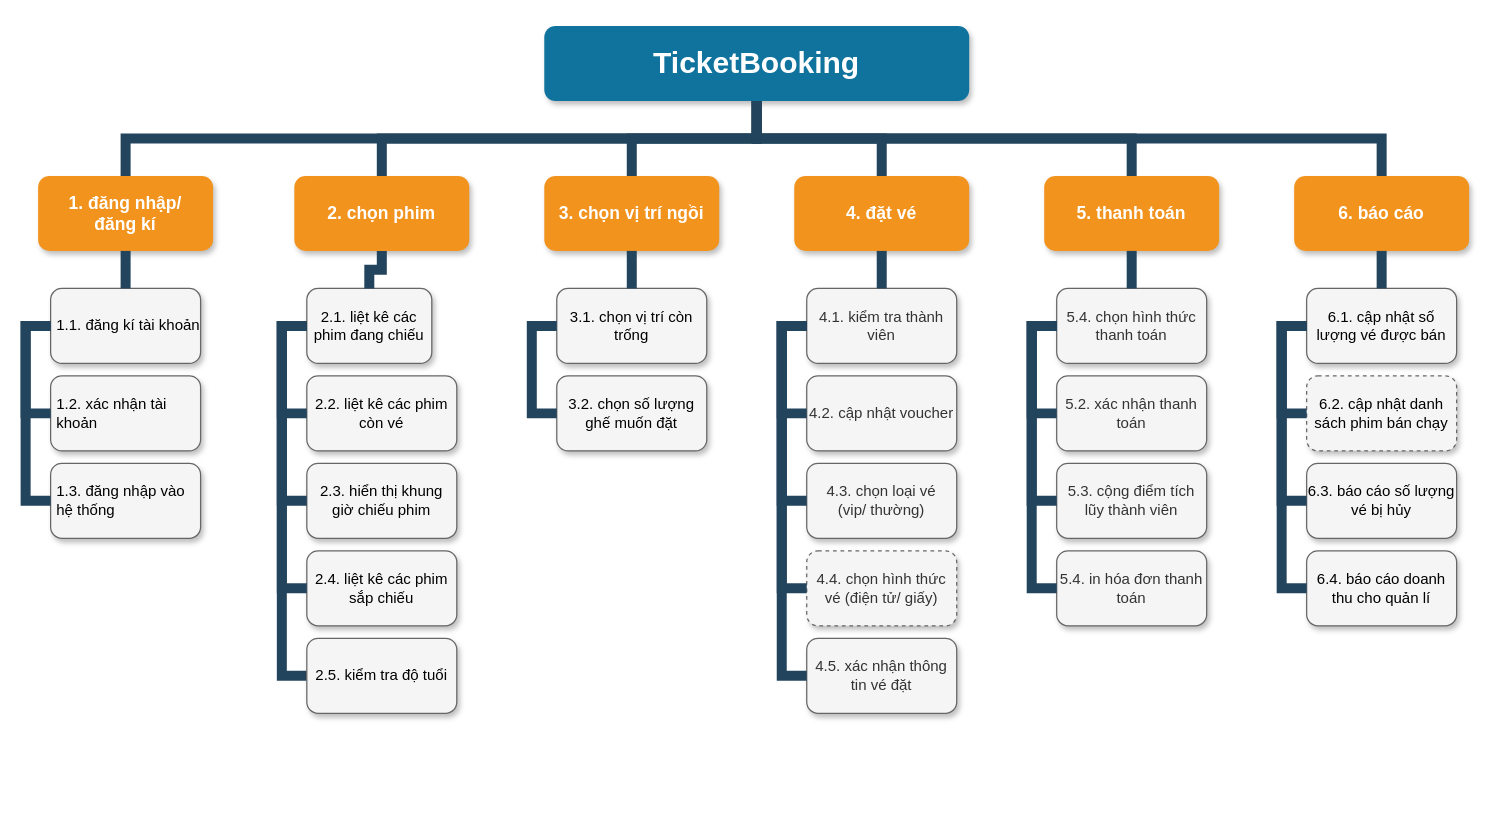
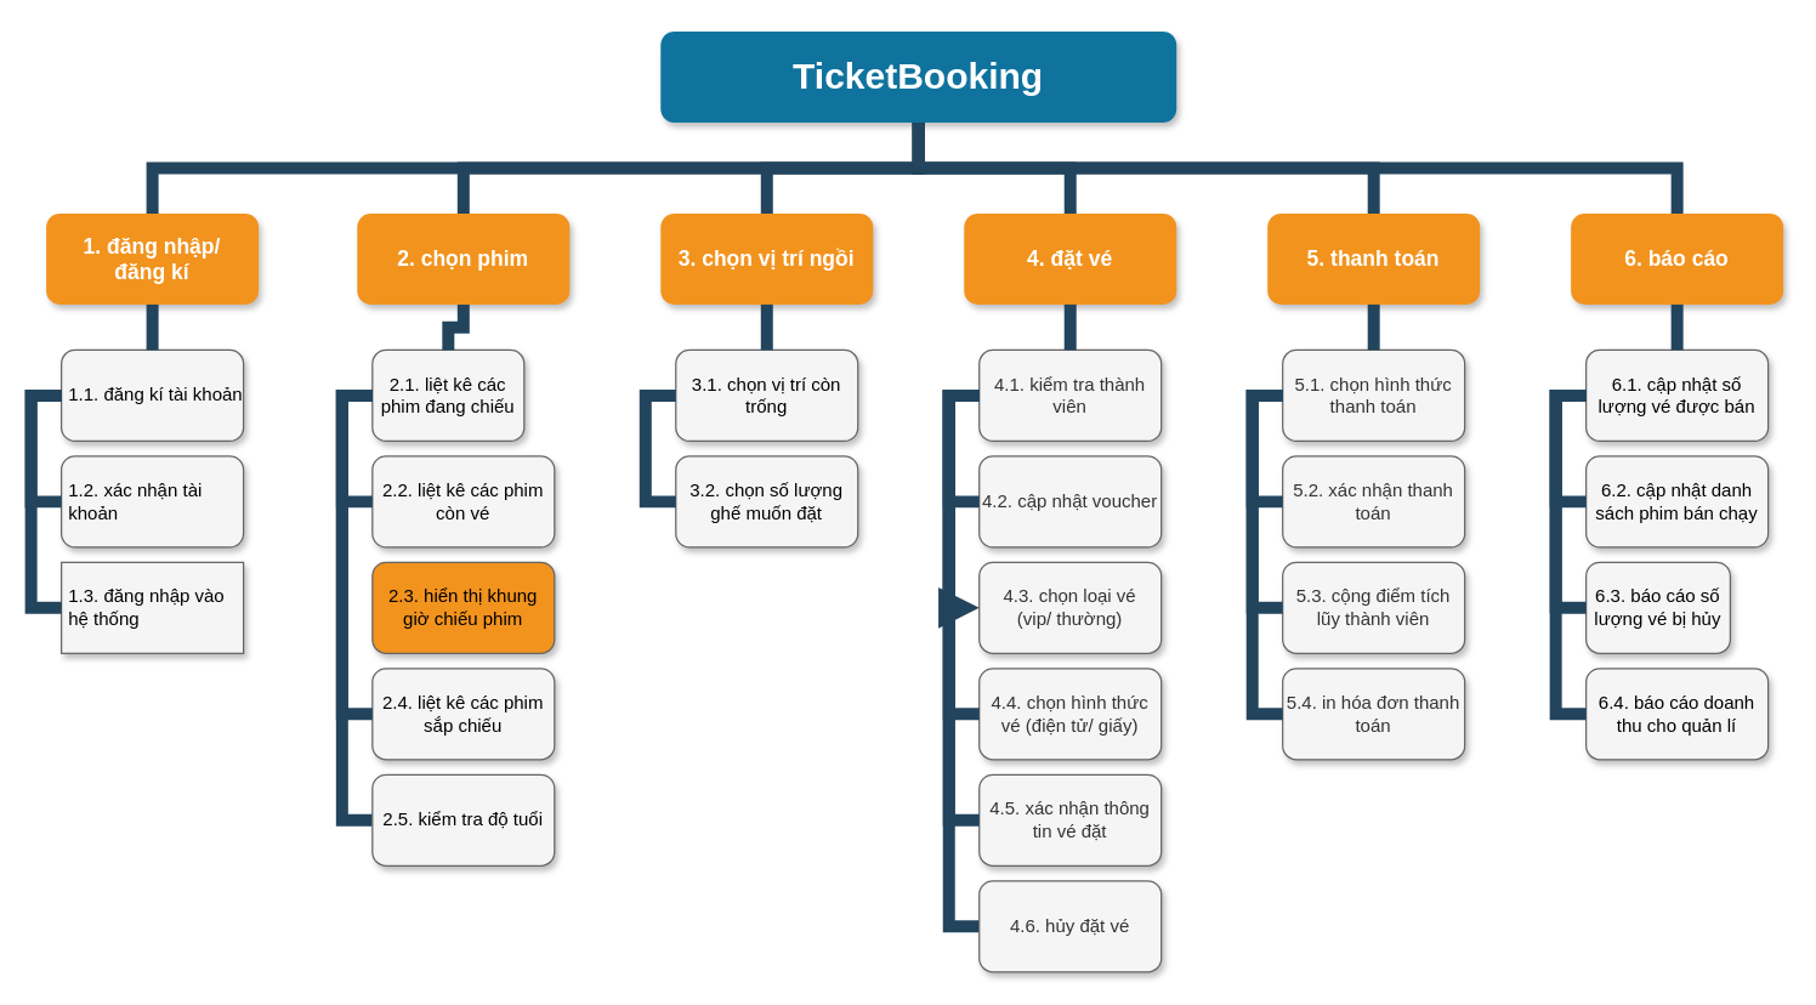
- <mxCell id="24" value="5.4. chọn hình thức thanh toán" style="whiteSpace=wrap;rounded=1;fillColor=#f5f5f5;strokeColor=#666666;shadow=1;fontColor=#333333;" parent="1" vertex="1"><mxGeometry x="845" y="230" width="120" height="60" as="geometry" /></mxCell>
+ <mxCell id="24" value="5.1. chọn hình thức thanh toán" style="whiteSpace=wrap;rounded=1;fillColor=#f5f5f5;strokeColor=#666666;shadow=1;fontColor=#333333;" parent="1" vertex="1"><mxGeometry x="845" y="230" width="120" height="60" as="geometry" /></mxCell>
- <mxCell id="10" value="6.2. cập nhật danh sách phim bán chạy" style="whiteSpace=wrap;rounded=1;fillColor=#f5f5f5;strokeColor=#666666;shadow=1;fontStyle=0;dashed=1;" parent="1" vertex="1"><mxGeometry x="1045" y="300" width="120" height="60" as="geometry" /></mxCell>
+ <mxCell id="10" value="6.2. cập nhật danh sách phim bán chạy" style="whiteSpace=wrap;rounded=1;fillColor=#f5f5f5;strokeColor=#666666;shadow=1;fontStyle=0" parent="1" vertex="1"><mxGeometry x="1045" y="300" width="120" height="60" as="geometry" /></mxCell>
- <mxCell id="57" value="1.3. đăng nhập vào hệ thống" style="whiteSpace=wrap;rounded=1;fillColor=#f5f5f5;strokeColor=#666666;shadow=1;fontStyle=0;align=left;spacingLeft=3;" parent="1" vertex="1"><mxGeometry x="40" y="370" width="120" height="60" as="geometry" /></mxCell>
+ <mxCell id="57" value="1.3. đăng nhập vào hệ thống" style="whiteSpace=wrap;fillColor=#f5f5f5;strokeColor=#666666;shadow=1;fontStyle=0;align=left;spacingLeft=3;rounded=0;" parent="1" vertex="1"><mxGeometry x="40" y="370" width="120" height="60" as="geometry" /></mxCell>
- <mxCell id="51" value="" style="edgeStyle=elbowEdgeStyle;elbow=horizontal;rounded=0;fontColor=#000000;endArrow=none;endFill=0;strokeWidth=8;strokeColor=#23445D;" parent="1" source="46" target="48" edge="1"><mxGeometry width="100" height="100" relative="1" as="geometry"><mxPoint x="235" y="260" as="sourcePoint" /><mxPoint x="235" y="440" as="targetPoint" /><Array as="points"><mxPoint x="225" y="350" /></Array></mxGeometry></mxCell>
- <mxCell id="48" value="2.3. hiển thị khung giờ chiếu phim" style="whiteSpace=wrap;rounded=1;fillColor=#f5f5f5;strokeColor=#666666;shadow=1;fontStyle=0" parent="1" vertex="1"><mxGeometry x="245" y="370" width="120" height="60" as="geometry" /></mxCell>
+ <mxCell id="48" value="2.3. hiển thị khung giờ chiếu phim" style="whiteSpace=wrap;rounded=1;fillColor=#f2931e;strokeColor=#666666;shadow=1;fontStyle=0;" parent="1" vertex="1"><mxGeometry x="245" y="370" width="120" height="60" as="geometry" /></mxCell>
- <mxCell id="38" value="" style="edgeStyle=elbowEdgeStyle;elbow=horizontal;rounded=0;fontColor=#000000;endArrow=none;endFill=0;strokeWidth=8;strokeColor=#23445D;" parent="1" source="33" target="35" edge="1"><mxGeometry width="100" height="100" relative="1" as="geometry"><mxPoint x="635" y="260" as="sourcePoint" /><mxPoint x="635" y="440" as="targetPoint" /><Array as="points"><mxPoint x="625" y="350" /></Array></mxGeometry></mxCell>
+ <mxCell id="38" value="" style="edgeStyle=elbowEdgeStyle;elbow=horizontal;rounded=0;fontColor=#000000;endArrow=block;endFill=0;strokeWidth=8;strokeColor=#23445D;" parent="1" source="33" target="35" edge="1"><mxGeometry width="100" height="100" relative="1" as="geometry"><mxPoint x="635" y="260" as="sourcePoint" /><mxPoint x="635" y="440" as="targetPoint" /><Array as="points"><mxPoint x="625" y="350" /></Array></mxGeometry></mxCell>
- <mxCell id="11" value="6.3. báo cáo số lượng vé bị hủy" style="whiteSpace=wrap;rounded=1;fillColor=#f5f5f5;strokeColor=#666666;shadow=1;fontStyle=0" parent="1" vertex="1"><mxGeometry x="1045" y="370" width="120" height="60" as="geometry" /></mxCell>
+ <mxCell id="11" value="6.3. báo cáo số lượng vé bị hủy" style="whiteSpace=wrap;rounded=1;fillColor=#f5f5f5;strokeColor=#666666;shadow=1;fontStyle=0" parent="1" vertex="1"><mxGeometry x="1045" y="370" width="95" height="60" as="geometry" /></mxCell>
- <mxCell id="36" value="4.4. chọn hình thức vé (điện tử/ giấy)" style="whiteSpace=wrap;rounded=1;fillColor=#f5f5f5;strokeColor=#666666;shadow=1;fontColor=#333333;fontStyle=0;dashed=1;" parent="1" vertex="1"><mxGeometry x="645" y="440" width="120" height="60" as="geometry" /></mxCell>
+ <mxCell id="36" value="4.4. chọn hình thức vé (điện tử/ giấy)" style="whiteSpace=wrap;rounded=1;fillColor=#f5f5f5;strokeColor=#666666;shadow=1;fontColor=#333333;fontStyle=0" parent="1" vertex="1"><mxGeometry x="645" y="440" width="120" height="60" as="geometry" /></mxCell>
+ <mxCell id="66" value="" style="edgeStyle=elbowEdgeStyle;elbow=horizontal;rounded=0;fontColor=#000000;endArrow=none;endFill=0;strokeWidth=8;strokeColor=#23445D;exitX=0;exitY=0.5;exitDx=0;exitDy=0;entryX=0;entryY=0.5;entryDx=0;entryDy=0;" edge="1" parent="1" source="33" target="67"><mxGeometry width="100" height="100" relative="1" as="geometry"><mxPoint x="645" y="270" as="sourcePoint" /><mxPoint x="645" y="600" as="targetPoint" /><Array as="points"><mxPoint x="625" y="410" /></Array></mxGeometry></mxCell>
+ <mxCell id="67" value="4.6. hủy đặt vé" style="whiteSpace=wrap;rounded=1;fillColor=#f5f5f5;strokeColor=#666666;shadow=1;fontColor=#333333;fontStyle=0" vertex="1" parent="1"><mxGeometry x="645" y="580" width="120" height="60" as="geometry" /></mxCell>
